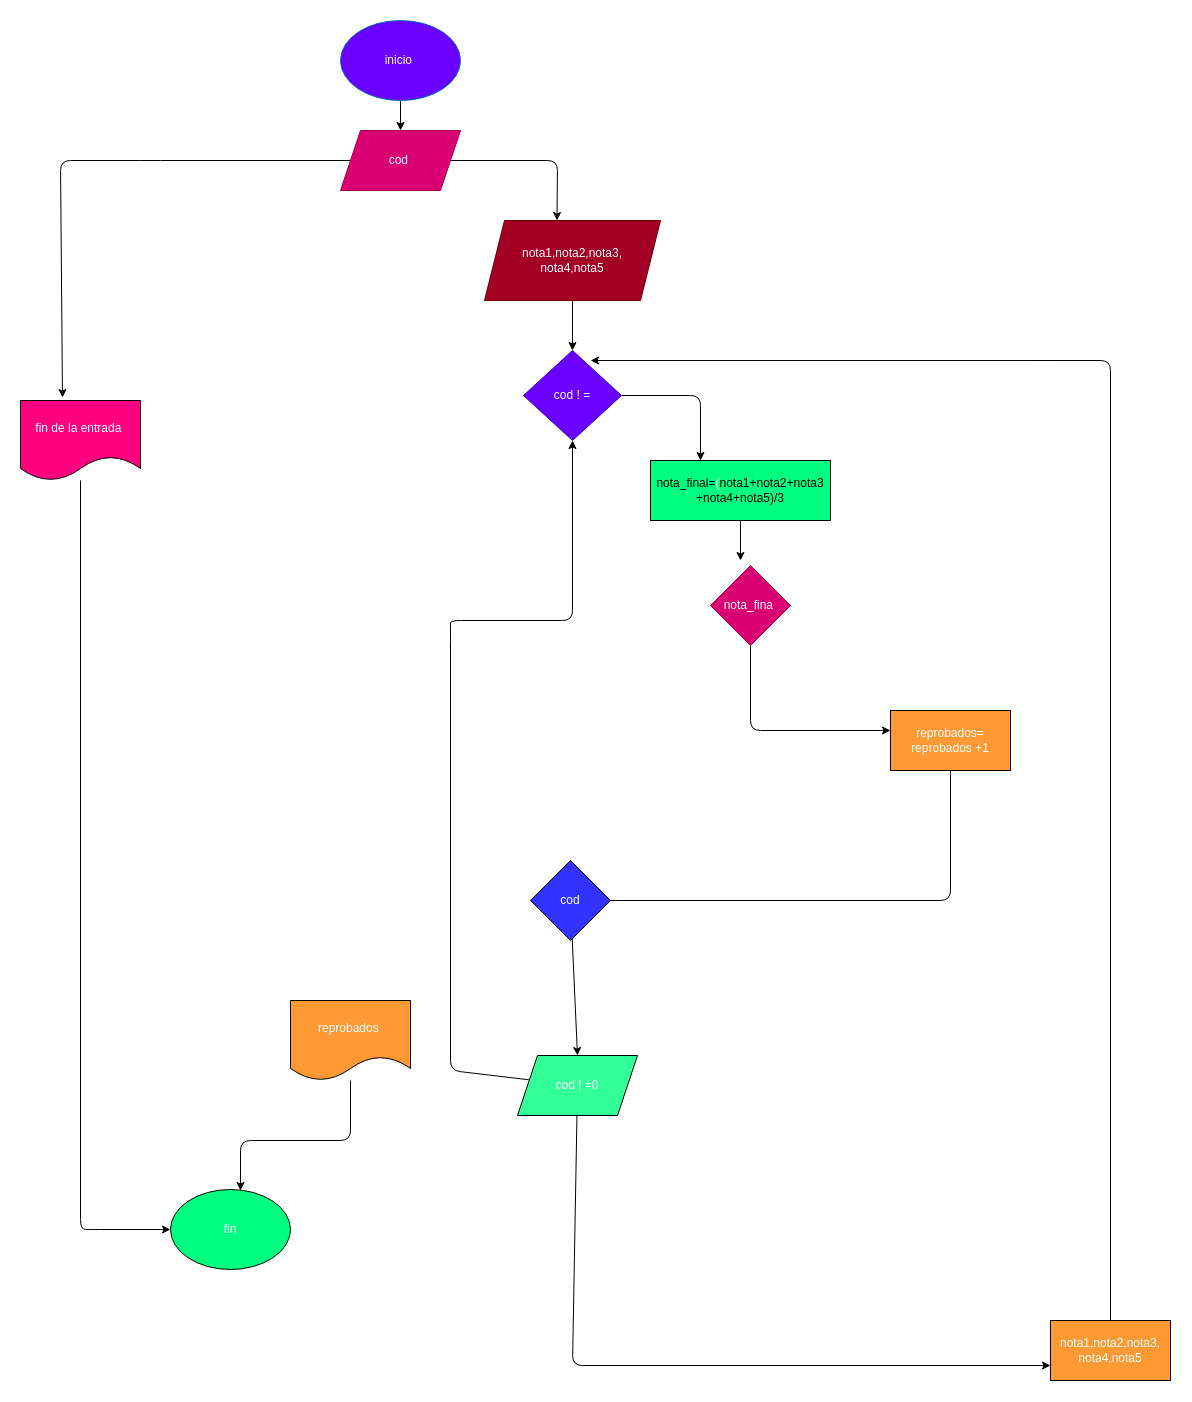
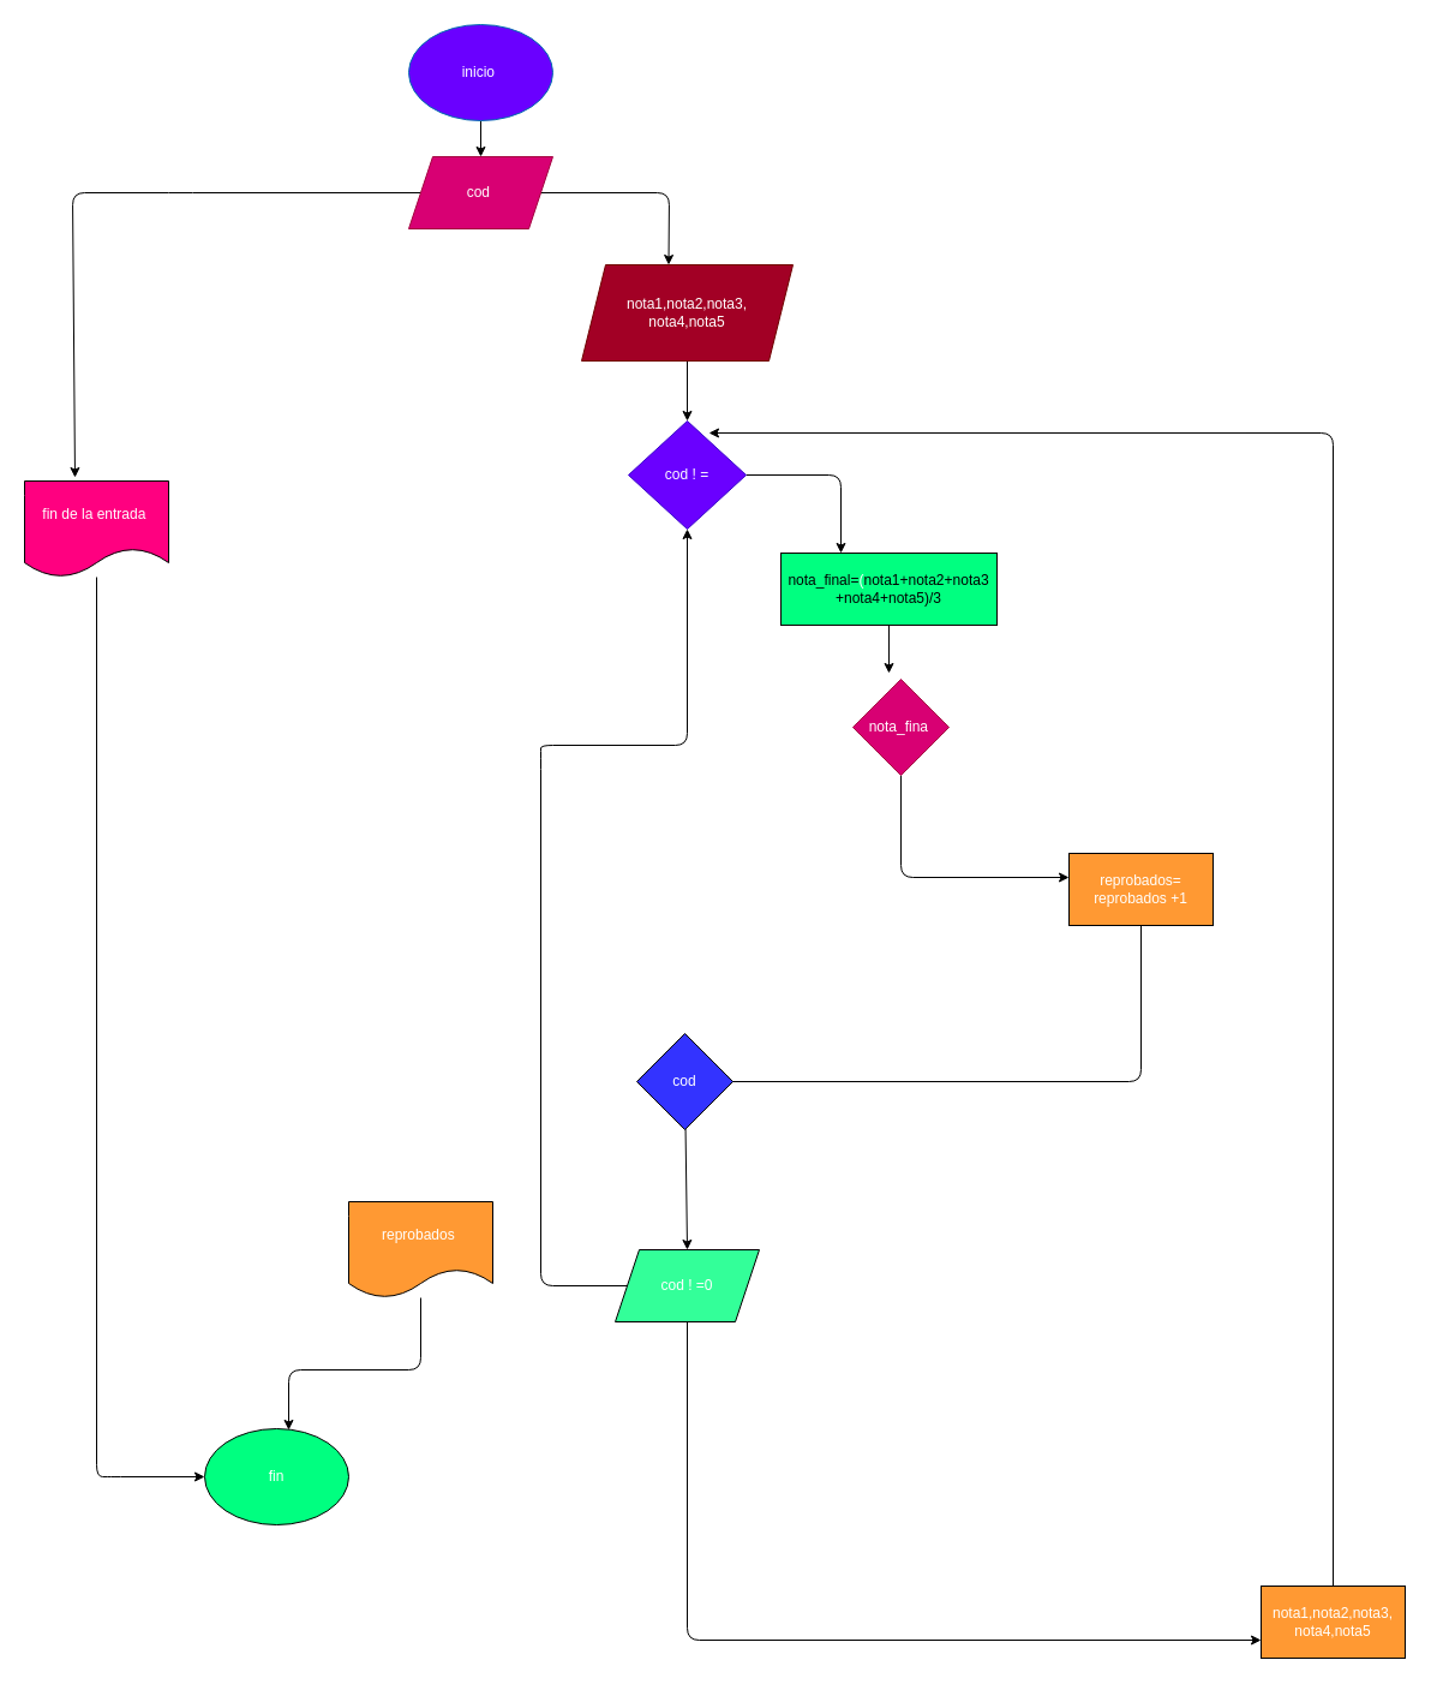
- <mxCell id="21" value="cod ! =0" style="shape=parallelogram;perimeter=parallelogramPerimeter;whiteSpace=wrap;html=1;fixedSize=1;fontColor=#FFFFFF;fillColor=#33FF99;" vertex="1" parent="1"><mxGeometry x="517" y="1055" width="120" height="60" as="geometry" /></mxCell>
+ <mxCell id="21" value="cod ! =0" style="shape=parallelogram;perimeter=parallelogramPerimeter;whiteSpace=wrap;html=1;fixedSize=1;fontColor=#FFFFFF;fillColor=#33FF99;" vertex="1" parent="1"><mxGeometry x="512" y="1040" width="120" height="60" as="geometry" /></mxCell>
